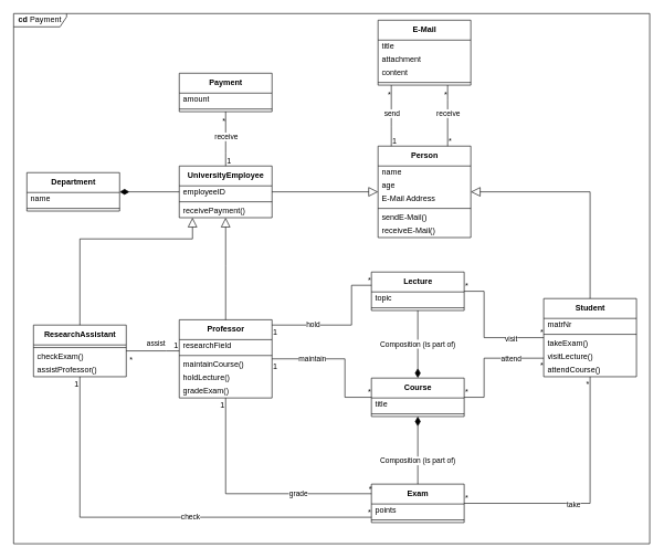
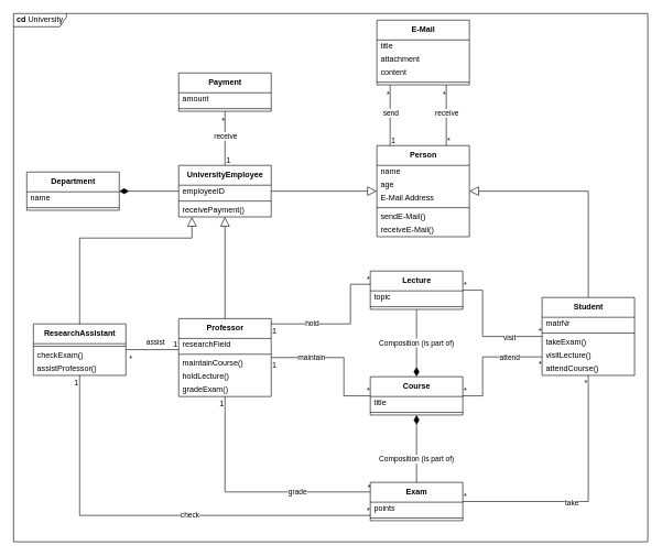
- <mxCell id="101" value="&lt;b&gt;cd&lt;/b&gt; Payment" style="shape=umlFrame;whiteSpace=wrap;html=1;width=80;height=20;" vertex="1" parent="1"><mxGeometry x="20" y="20" width="960" height="800" as="geometry" /></mxCell>
+ <mxCell id="101" value="&lt;b&gt;cd&lt;/b&gt; University" style="shape=umlFrame;whiteSpace=wrap;html=1;width=80;height=20;" vertex="1" parent="1"><mxGeometry x="20" y="20" width="960" height="800" as="geometry" /></mxCell>
